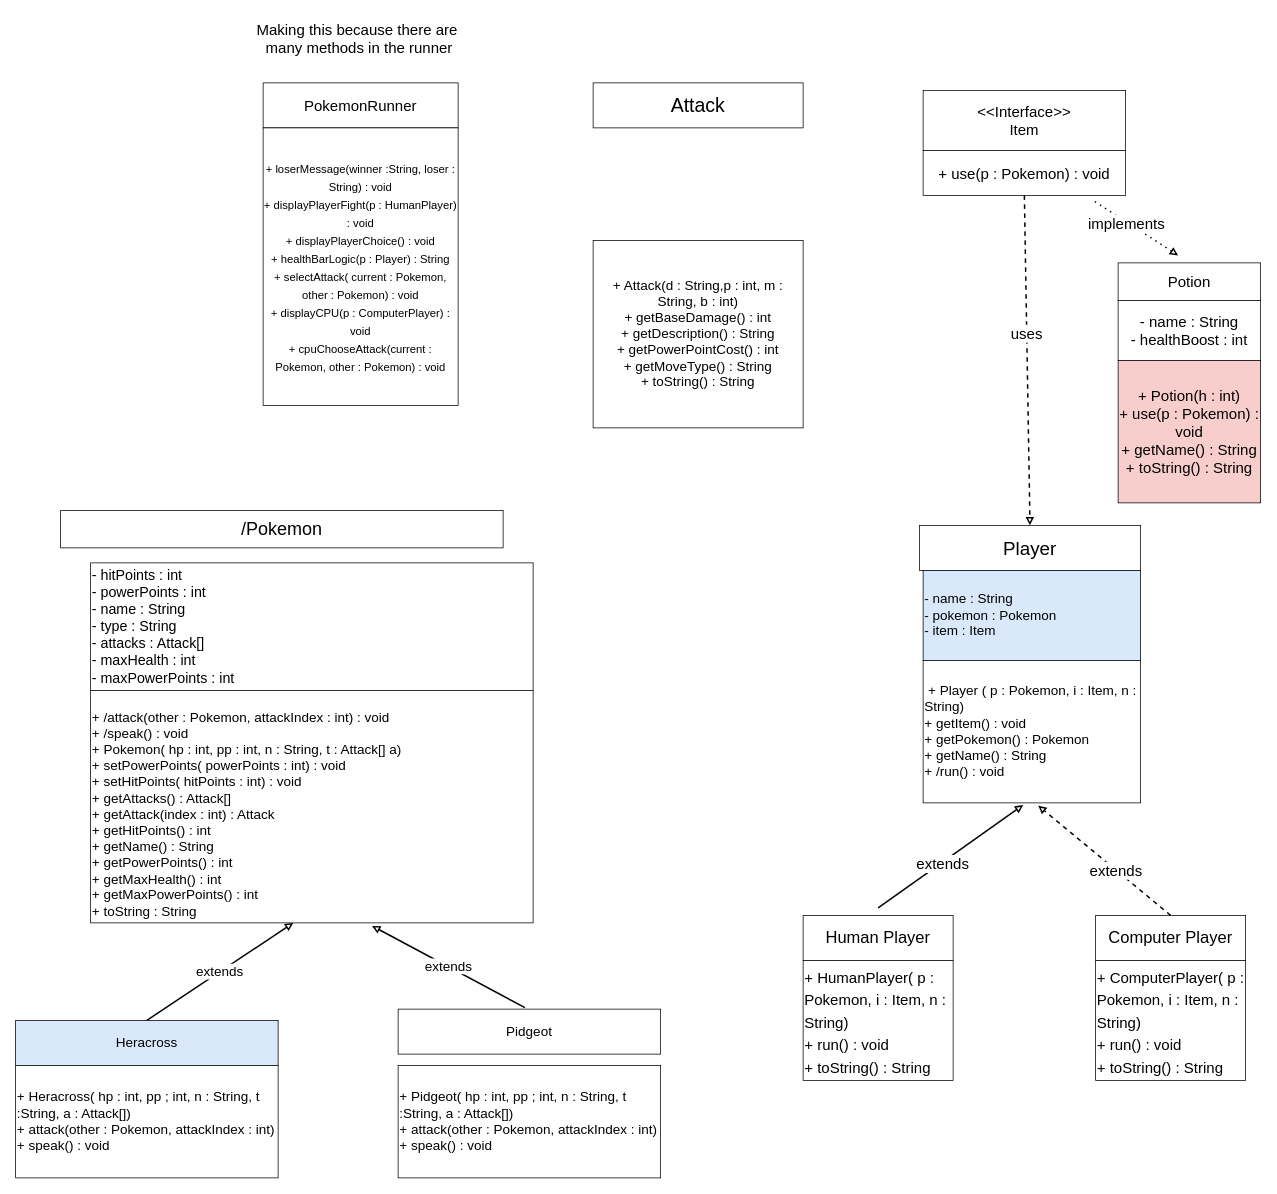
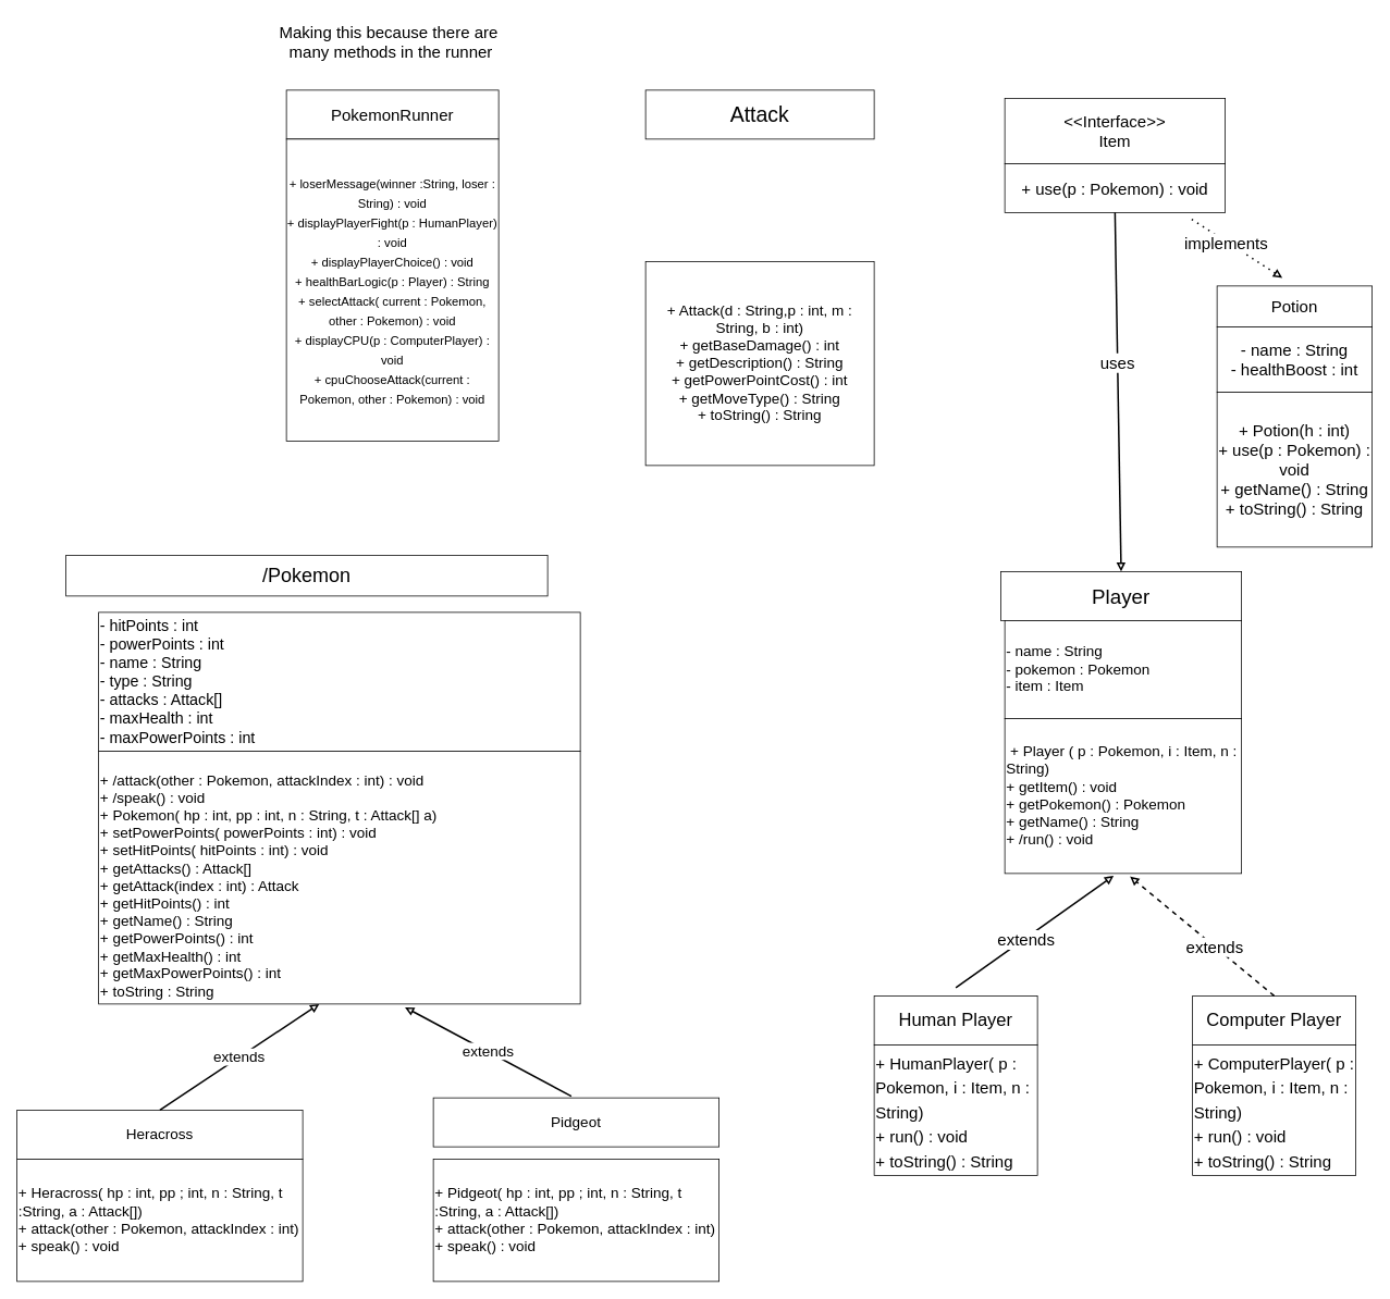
- <mxCell id="24" value="" style="endArrow=block;html=1;rounded=0;fontSize=18;exitX=0.5;exitY=1;exitDx=0;exitDy=0;entryX=0.5;entryY=0;entryDx=0;entryDy=0;strokeWidth=2;endFill=0;dashed=1;" edge="1" parent="1" source="23" target="11"><mxGeometry width="50" height="50" relative="1" as="geometry"><mxPoint x="1340" y="290" as="sourcePoint" /><mxPoint x="1163.41" y="143.61" as="targetPoint" /></mxGeometry></mxCell>
+ <mxCell id="24" value="" style="endArrow=block;html=1;rounded=0;fontSize=18;exitX=0.5;exitY=1;exitDx=0;exitDy=0;entryX=0.5;entryY=0;entryDx=0;entryDy=0;strokeWidth=2;endFill=0;dashed=0;" edge="1" parent="1" source="23" target="11"><mxGeometry width="50" height="50" relative="1" as="geometry"><mxPoint x="1340" y="290" as="sourcePoint" /><mxPoint x="1163.41" y="143.61" as="targetPoint" /></mxGeometry></mxCell>
- <mxCell id="28" value="+ Potion(h : int)&lt;br&gt;+ use(p : Pokemon) : void&lt;br&gt;+ getName() : String&lt;br&gt;+ toString() : String" style="rounded=0;whiteSpace=wrap;html=1;fontSize=20;fillColor=#f8cecc;" vertex="1" parent="1"><mxGeometry x="1490" y="480" width="190" height="190" as="geometry" /></mxCell>
+ <mxCell id="28" value="+ Potion(h : int)&lt;br&gt;+ use(p : Pokemon) : void&lt;br&gt;+ getName() : String&lt;br&gt;+ toString() : String" style="rounded=0;whiteSpace=wrap;html=1;fontSize=20;" vertex="1" parent="1"><mxGeometry x="1490" y="480" width="190" height="190" as="geometry" /></mxCell>
- <mxCell id="12" value="- name : String&lt;br&gt;- pokemon : Pokemon&lt;br&gt;- item : Item" style="rounded=0;whiteSpace=wrap;html=1;fontSize=18;align=left;fillColor=#dae8fc;" vertex="1" parent="1"><mxGeometry x="1230" y="760" width="290" height="120" as="geometry" /></mxCell>
+ <mxCell id="12" value="- name : String&lt;br&gt;- pokemon : Pokemon&lt;br&gt;- item : Item" style="rounded=0;whiteSpace=wrap;html=1;fontSize=18;align=left;" vertex="1" parent="1"><mxGeometry x="1230" y="760" width="290" height="120" as="geometry" /></mxCell>
- <mxCell id="5" value="&lt;font style=&quot;font-size: 18px;&quot;&gt;Heracross&lt;/font&gt;" style="rounded=0;whiteSpace=wrap;html=1;fontSize=15;fillColor=#dae8fc;" vertex="1" parent="1"><mxGeometry x="20" y="1360" width="350" height="60" as="geometry" /></mxCell>
+ <mxCell id="5" value="&lt;font style=&quot;font-size: 18px;&quot;&gt;Heracross&lt;/font&gt;" style="rounded=0;whiteSpace=wrap;html=1;fontSize=15;" vertex="1" parent="1"><mxGeometry x="20" y="1360" width="350" height="60" as="geometry" /></mxCell>
